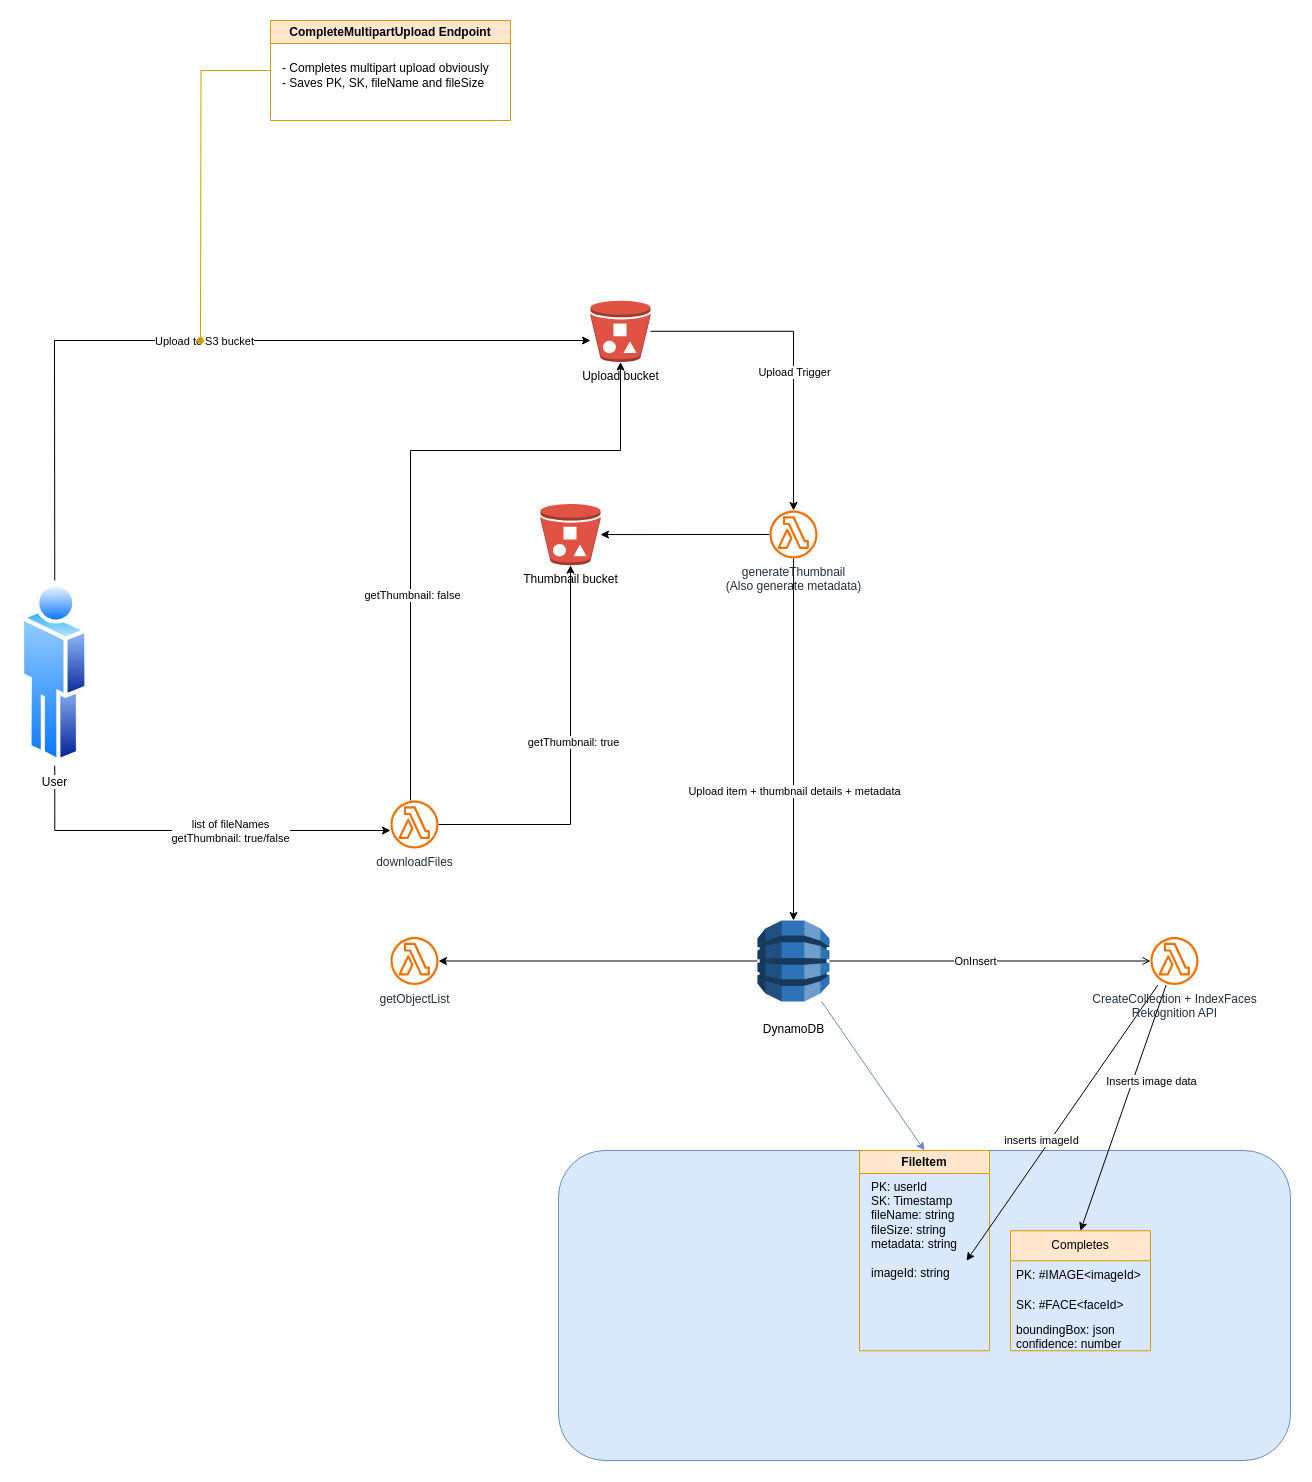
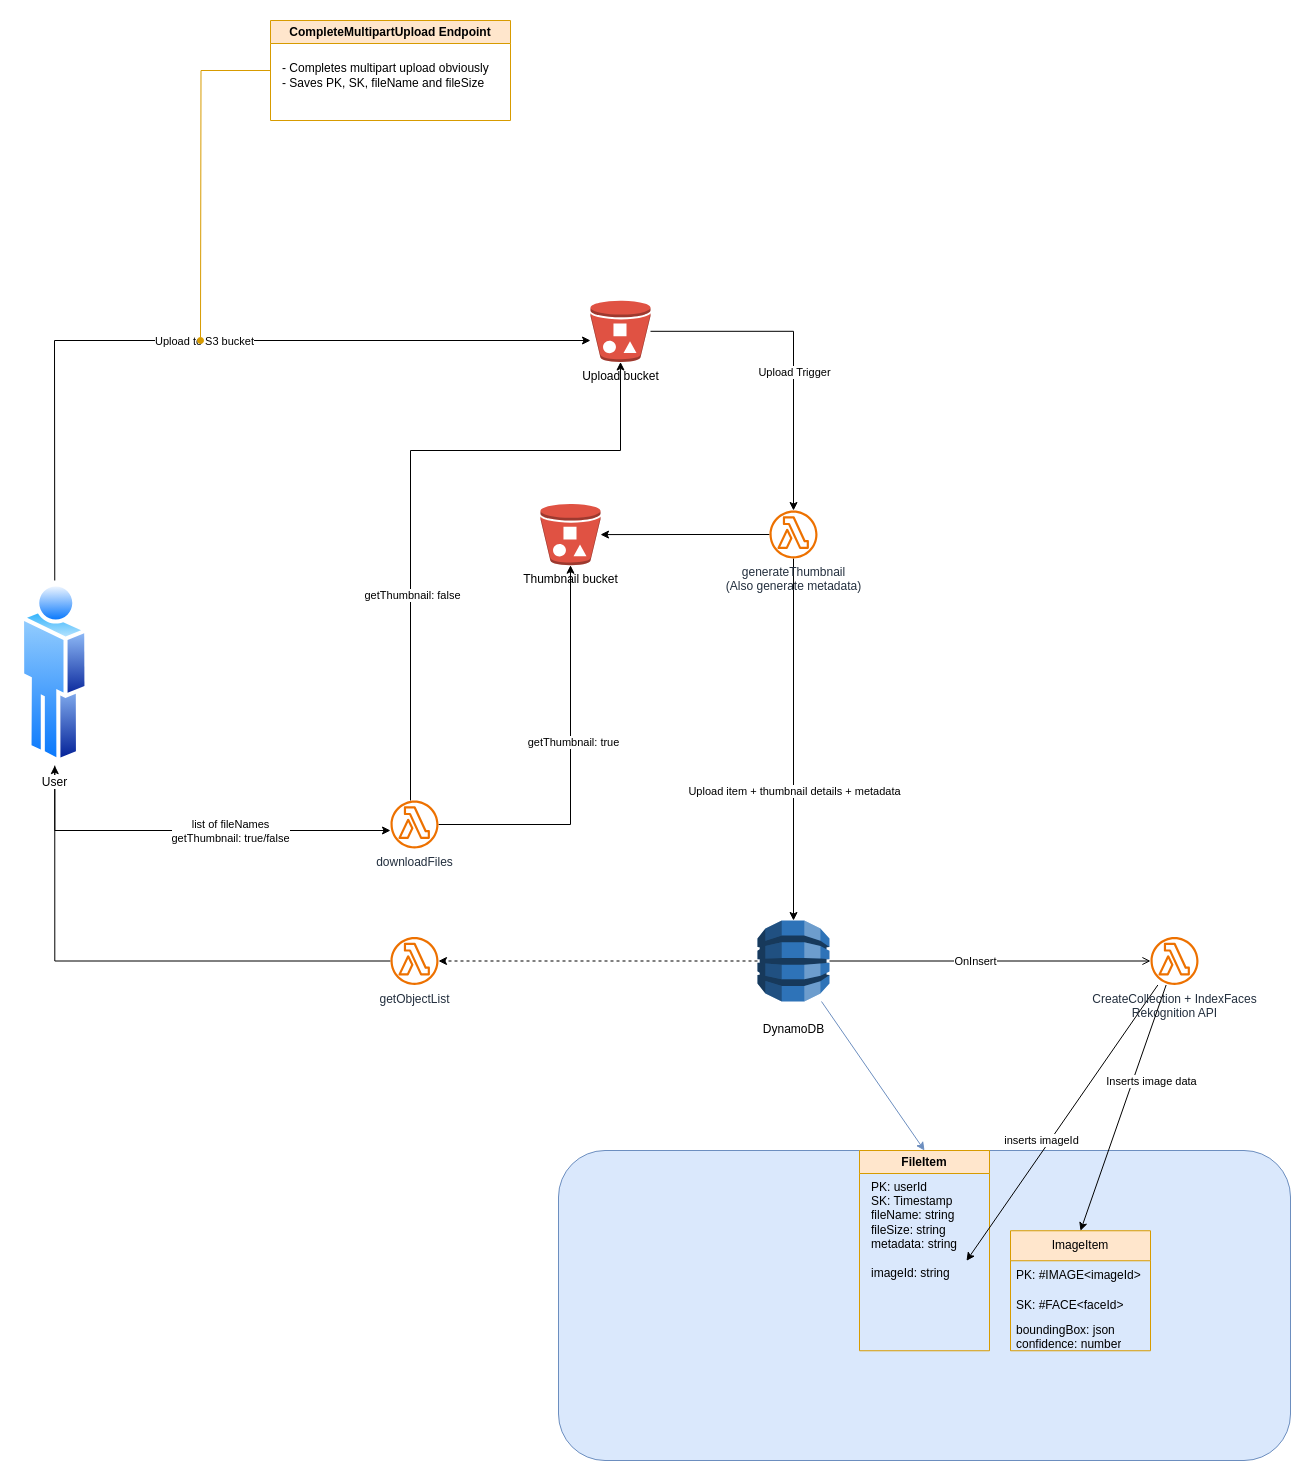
+ <mxCell id="17" style="edgeStyle=orthogonalEdgeStyle;rounded=0;orthogonalLoop=1;jettySize=auto;html=1;" parent="1" source="18" target="21" edge="1"><mxGeometry relative="1" as="geometry" /></mxCell>
- <mxCell id="12" style="edgeStyle=orthogonalEdgeStyle;rounded=0;orthogonalLoop=1;jettySize=auto;html=1;" parent="1" source="16" target="18" edge="1"><mxGeometry relative="1" as="geometry" /></mxCell>
+ <mxCell id="12" style="edgeStyle=orthogonalEdgeStyle;rounded=0;orthogonalLoop=1;jettySize=auto;html=1;dashed=1;" parent="1" source="16" target="18" edge="1"><mxGeometry relative="1" as="geometry" /></mxCell>
- <mxCell id="37" value="Completes" style="swimlane;fontStyle=0;childLayout=stackLayout;horizontal=1;startSize=30;horizontalStack=0;resizeParent=1;resizeParentMax=0;resizeLast=0;collapsible=1;marginBottom=0;whiteSpace=wrap;html=1;fillColor=#ffe6cc;strokeColor=#d79b00;movable=1;resizable=1;rotatable=1;deletable=1;editable=1;locked=0;connectable=1;" vertex="1" parent="1"><mxGeometry x="1010" y="1230.25" width="140" height="120" as="geometry" /></mxCell>
+ <mxCell id="37" value="ImageItem" style="swimlane;fontStyle=0;childLayout=stackLayout;horizontal=1;startSize=30;horizontalStack=0;resizeParent=1;resizeParentMax=0;resizeLast=0;collapsible=1;marginBottom=0;whiteSpace=wrap;html=1;fillColor=#ffe6cc;strokeColor=#d79b00;movable=1;resizable=1;rotatable=1;deletable=1;editable=1;locked=0;connectable=1;" vertex="1" parent="1"><mxGeometry x="1010" y="1230.25" width="140" height="120" as="geometry" /></mxCell>
